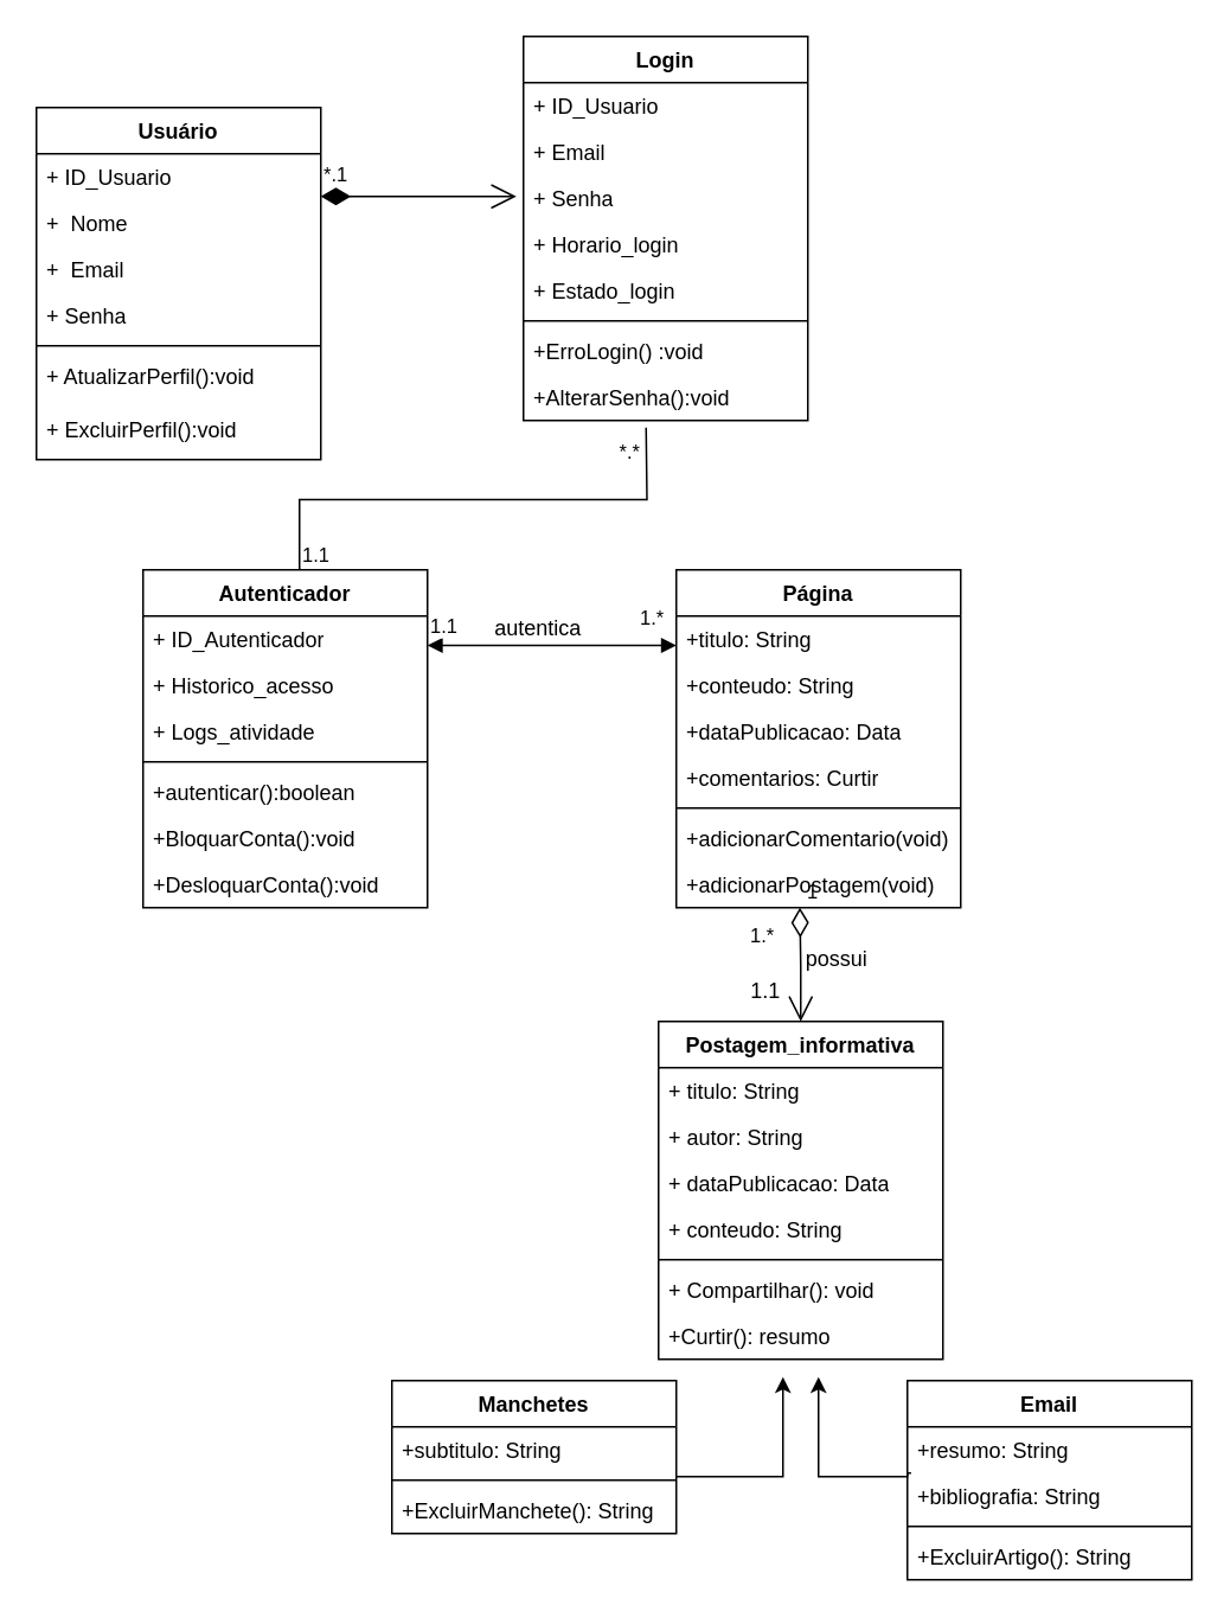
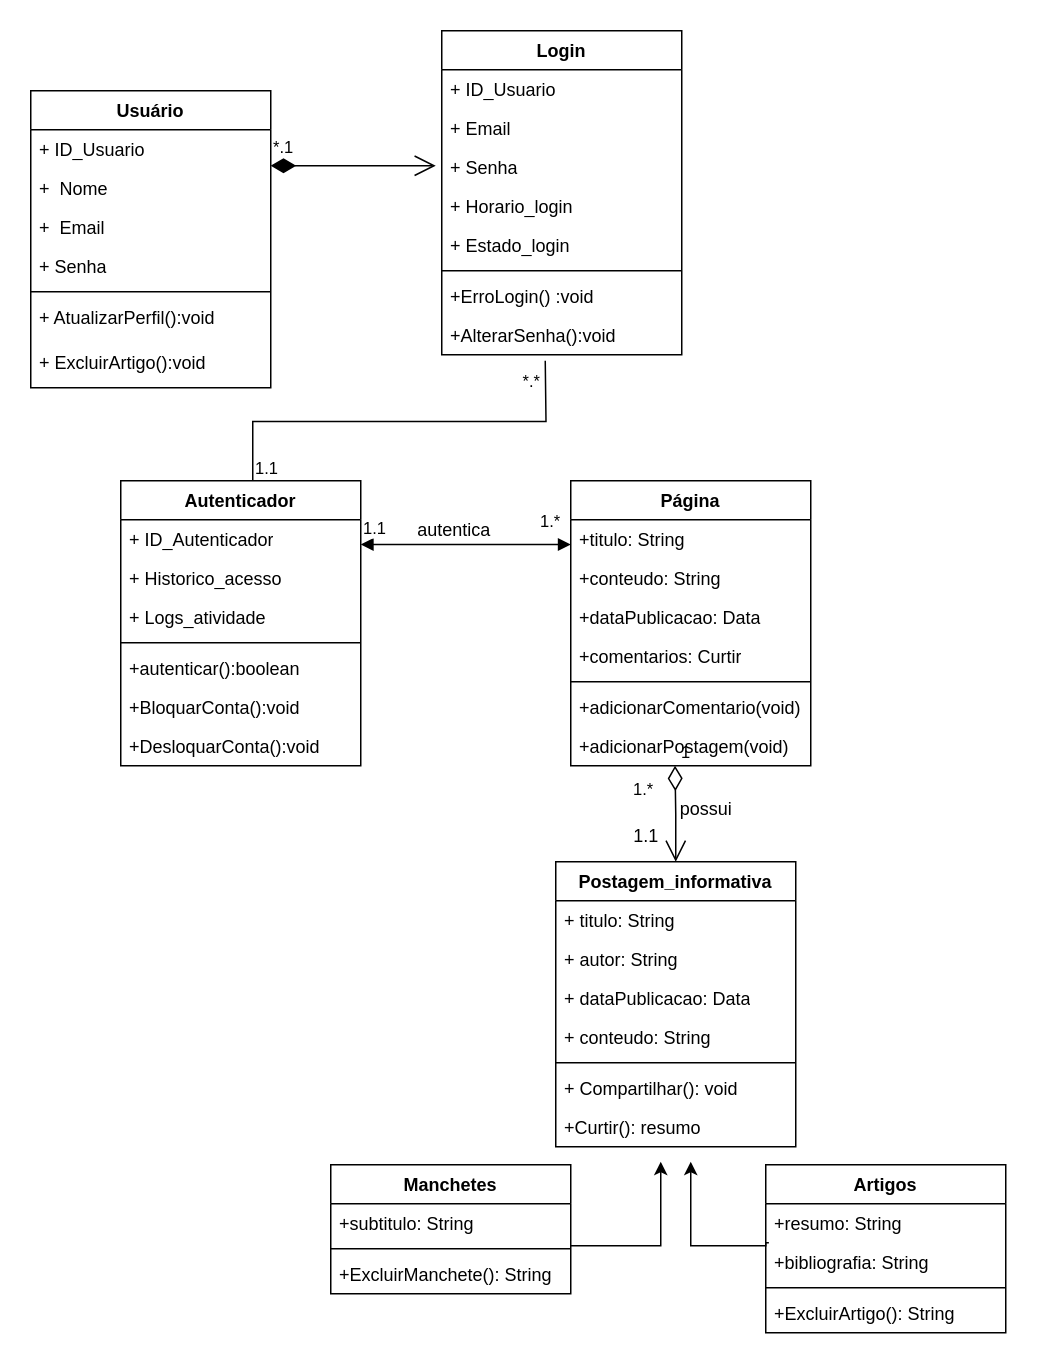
- <mxCell id="9" value="+ ExcluirPerfil():void" style="text;strokeColor=none;fillColor=none;align=left;verticalAlign=top;spacingLeft=4;spacingRight=4;overflow=hidden;rotatable=0;points=[[0,0.5],[1,0.5]];portConstraint=eastwest;whiteSpace=wrap;html=1;" vertex="1" parent="2"><mxGeometry y="168" width="160" height="30" as="geometry" /></mxCell>
+ <mxCell id="9" value="+ ExcluirArtigo():void" style="text;strokeColor=none;fillColor=none;align=left;verticalAlign=top;spacingLeft=4;spacingRight=4;overflow=hidden;rotatable=0;points=[[0,0.5],[1,0.5]];portConstraint=eastwest;whiteSpace=wrap;html=1;" vertex="1" parent="2"><mxGeometry y="168" width="160" height="30" as="geometry" /></mxCell>
- <mxCell id="33" value="Email" style="swimlane;fontStyle=1;align=center;verticalAlign=top;childLayout=stackLayout;horizontal=1;startSize=26;horizontalStack=0;resizeParent=1;resizeParentMax=0;resizeLast=0;collapsible=1;marginBottom=0;whiteSpace=wrap;html=1;" parent="1" vertex="1"><mxGeometry x="510" y="776" width="160" height="112" as="geometry" /></mxCell>
+ <mxCell id="33" value="Artigos" style="swimlane;fontStyle=1;align=center;verticalAlign=top;childLayout=stackLayout;horizontal=1;startSize=26;horizontalStack=0;resizeParent=1;resizeParentMax=0;resizeLast=0;collapsible=1;marginBottom=0;whiteSpace=wrap;html=1;" parent="1" vertex="1"><mxGeometry x="510" y="776" width="160" height="112" as="geometry" /></mxCell>
